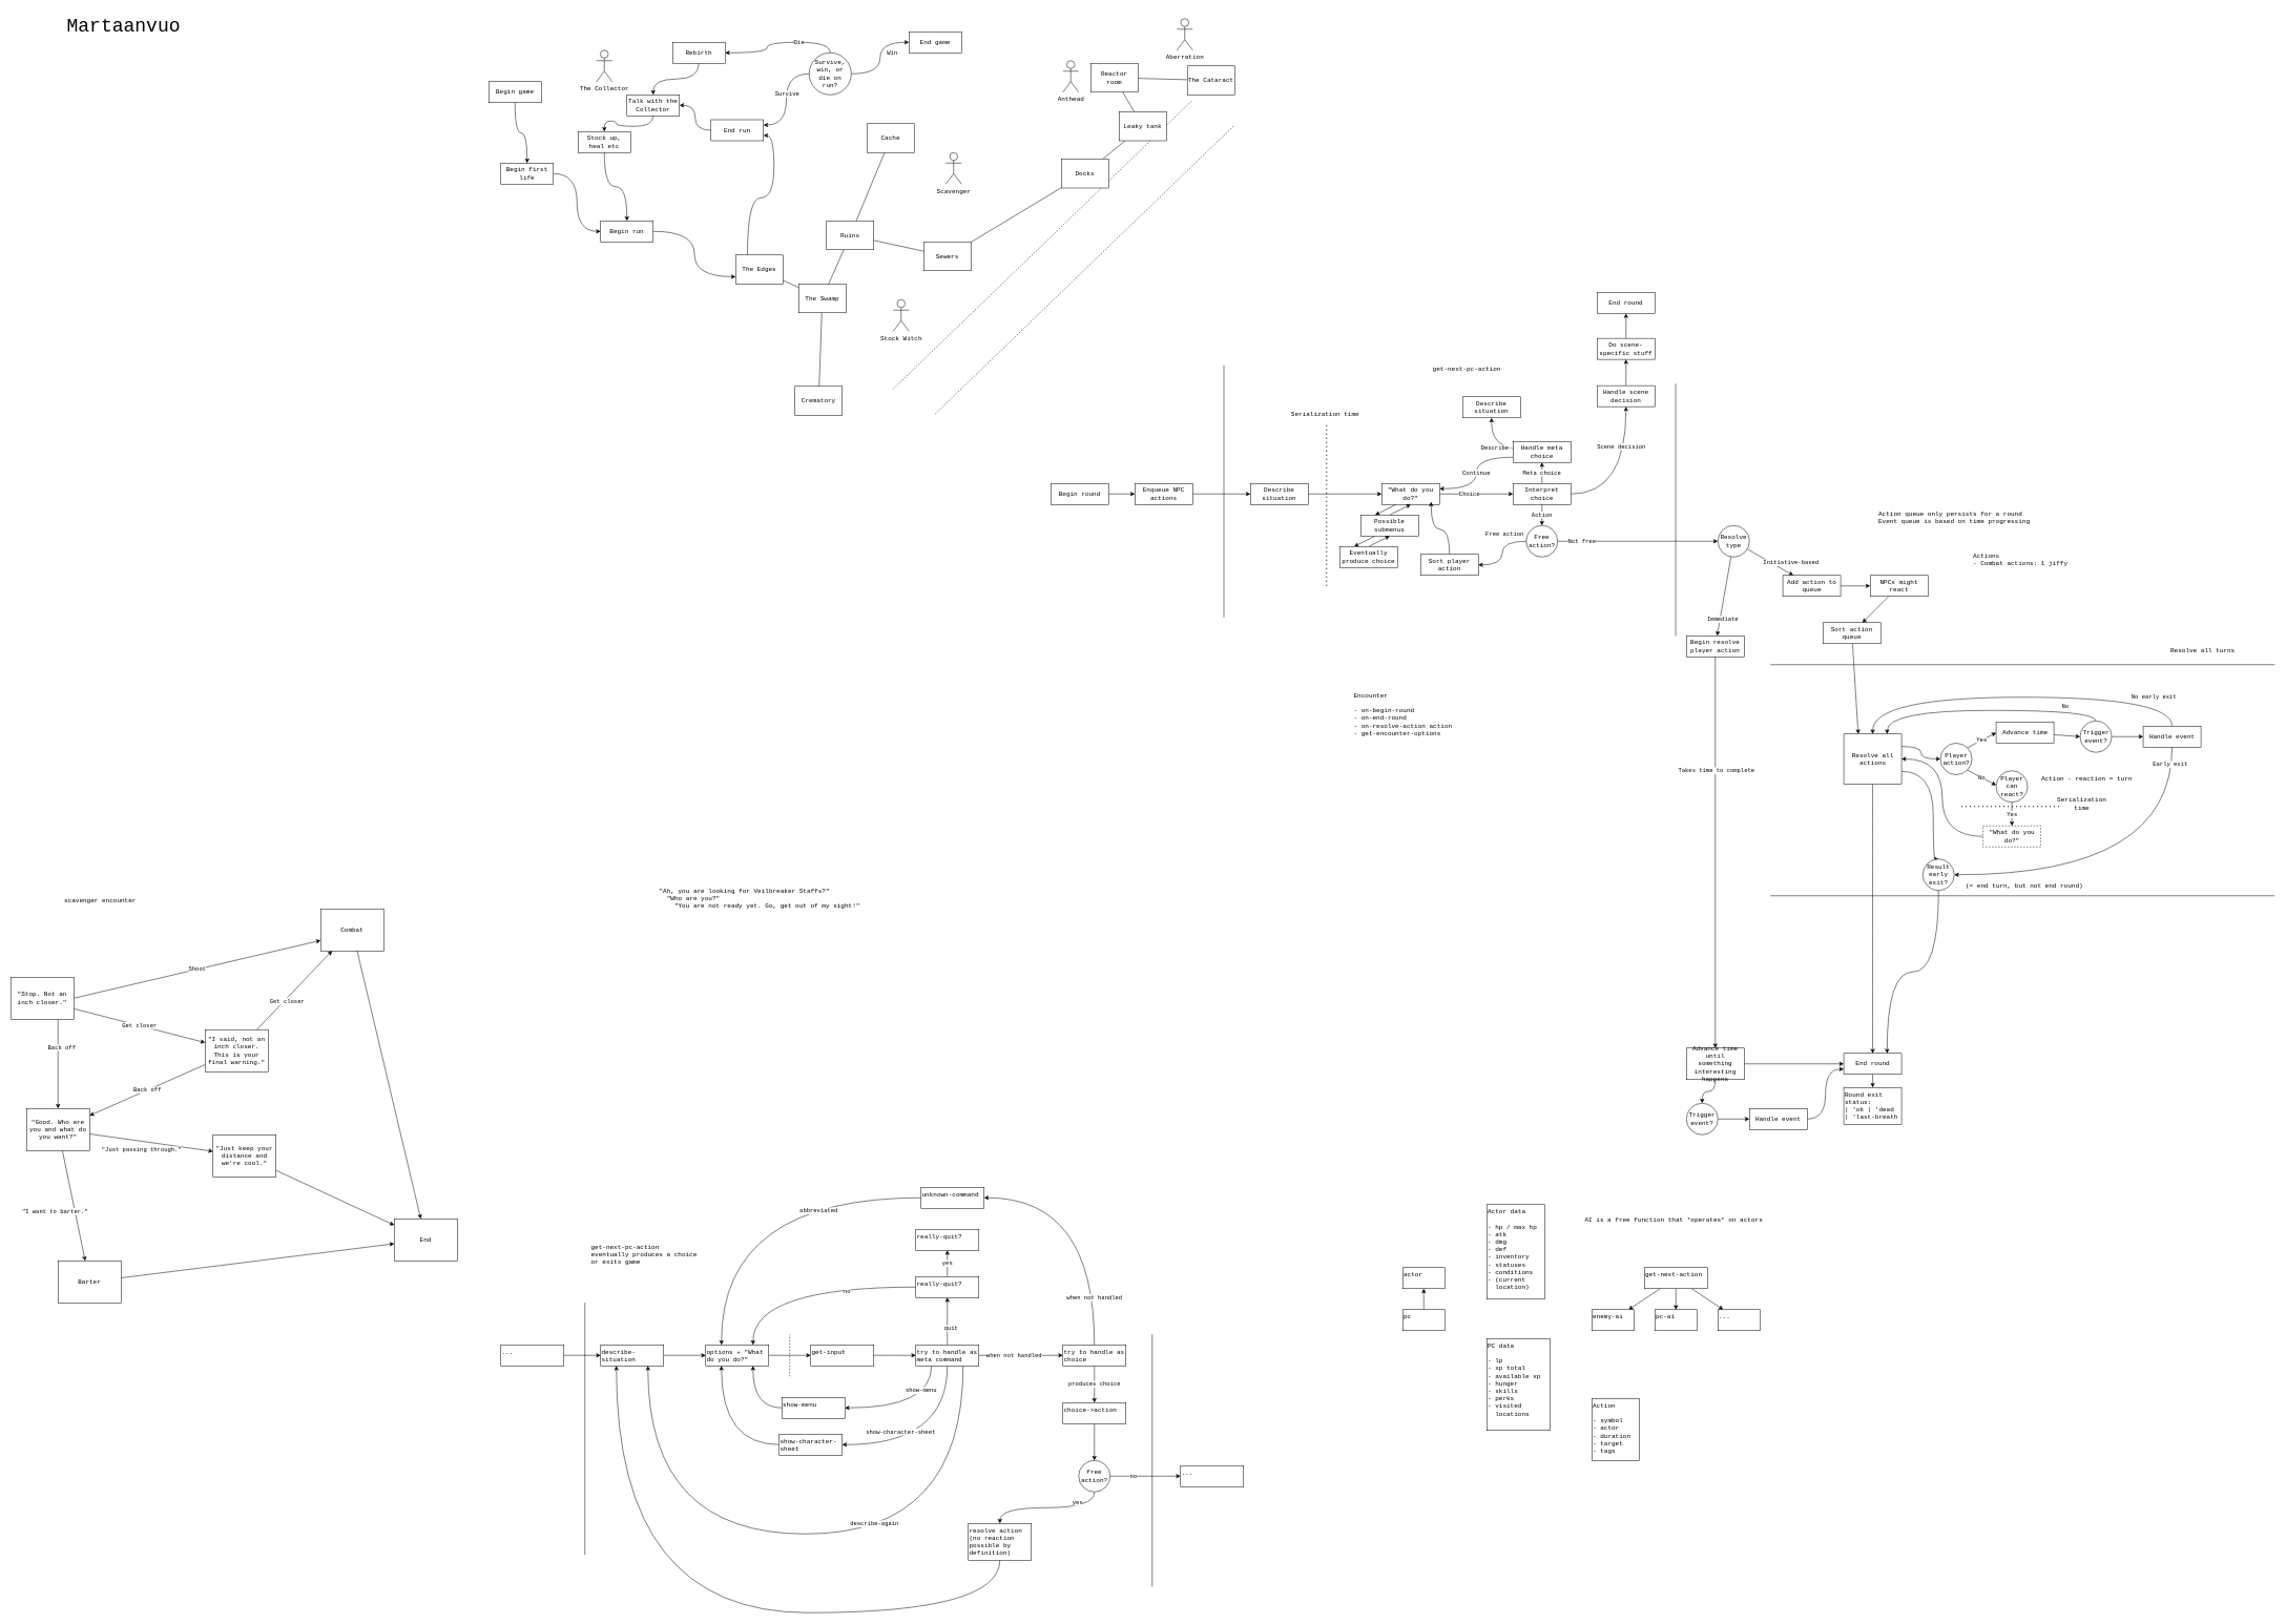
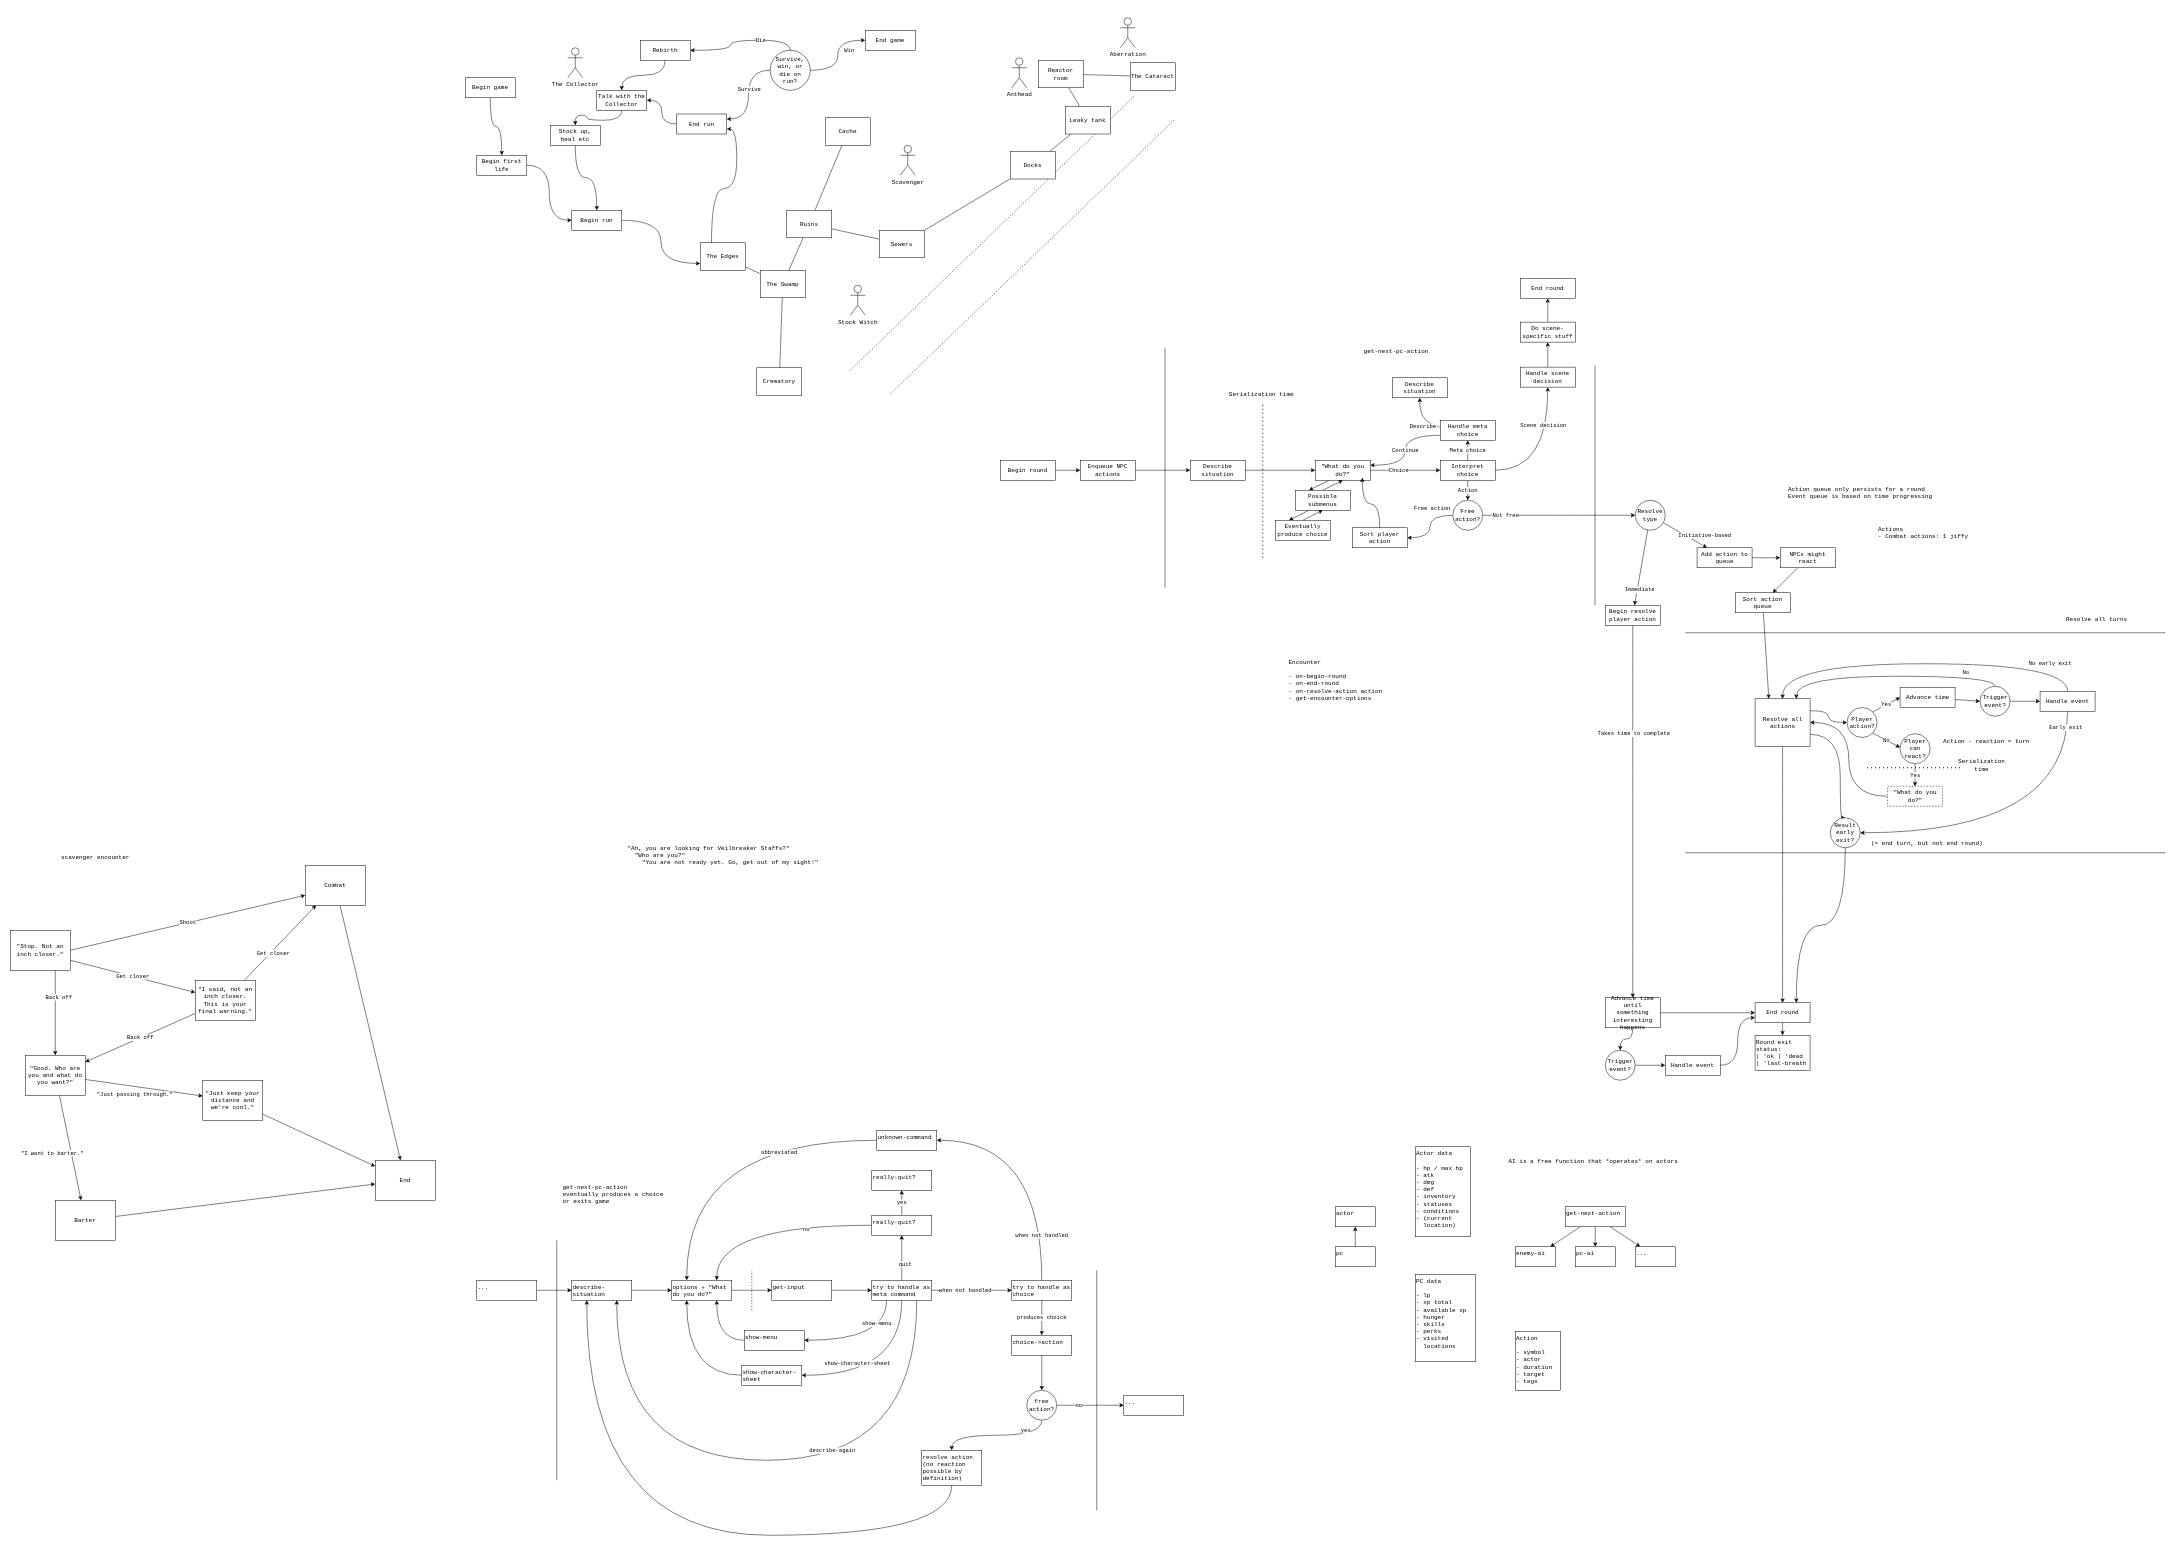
- <mxCell id="5" value="&lt;font style=&quot;font-size: 36px&quot;&gt;Martaanvuo&lt;/font&gt;" style="text;html=1;strokeColor=none;fillColor=none;align=center;verticalAlign=middle;whiteSpace=wrap;rounded=0;fontFamily=Courier New;" parent="1" vertex="1"><mxGeometry x="120" y="20" width="230" height="60" as="geometry" /></mxCell>
